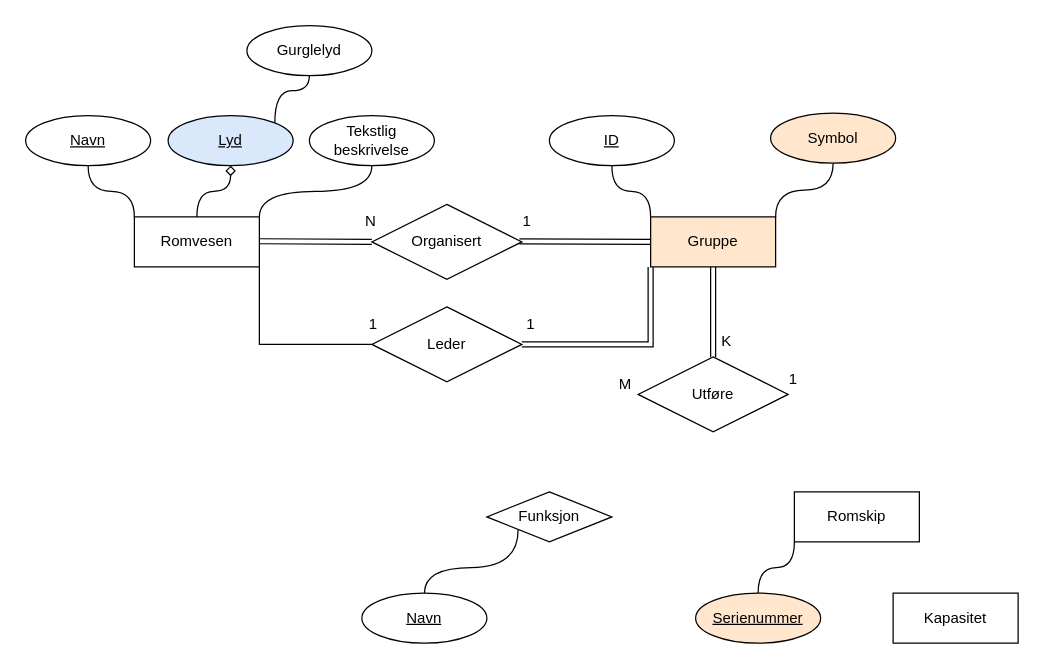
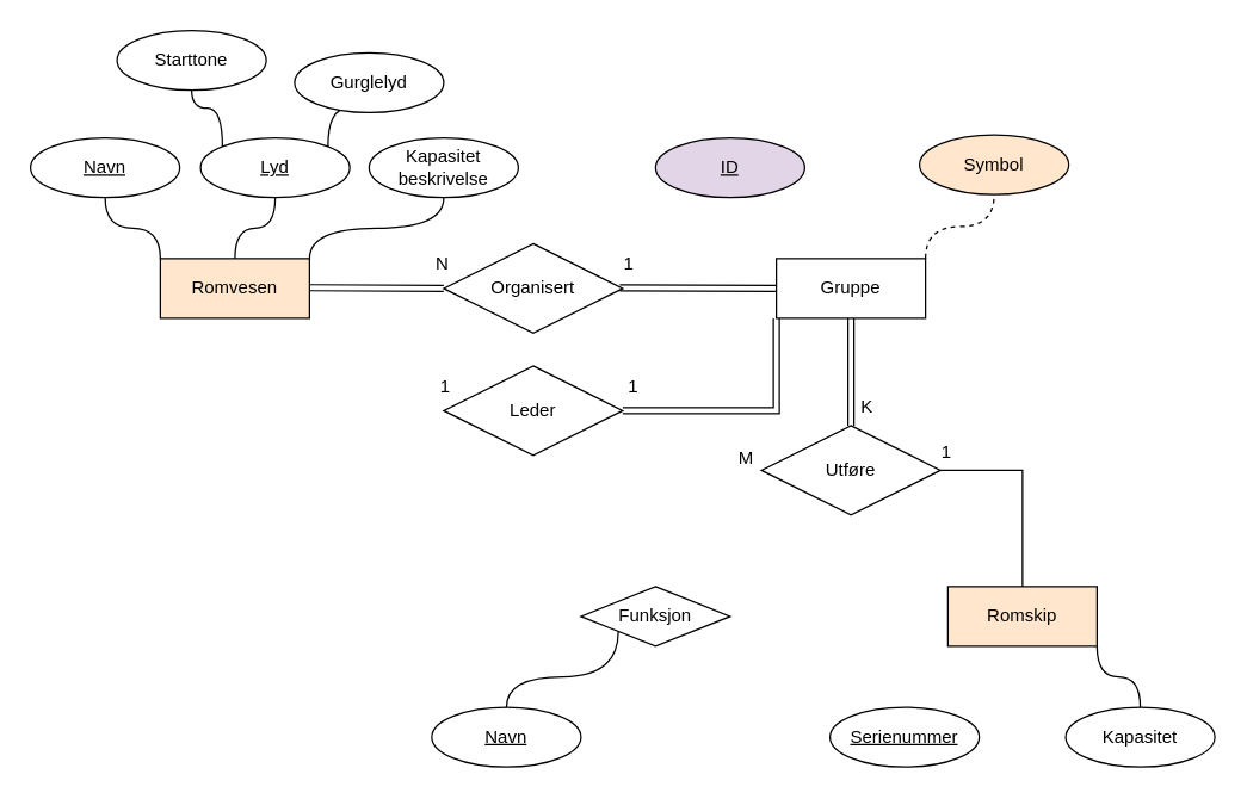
+ <mxCell id="11" value="Starttone" style="ellipse;whiteSpace=wrap;html=1;align=center;" vertex="1" parent="1"><mxGeometry x="78" y="20" width="100" height="40" as="geometry" /></mxCell>
- <mxCell id="12" value="Gurglelyd" style="ellipse;whiteSpace=wrap;html=1;align=center;" vertex="1" parent="1"><mxGeometry x="197" y="20" width="100" height="40" as="geometry" /></mxCell>
+ <mxCell id="12" value="Gurglelyd" style="ellipse;whiteSpace=wrap;html=1;align=center;" vertex="1" parent="1"><mxGeometry x="197" y="35" width="100" height="40" as="geometry" /></mxCell>
+ <mxCell id="8" style="edgeStyle=orthogonalEdgeStyle;rounded=0;orthogonalLoop=1;jettySize=auto;html=1;exitX=0;exitY=0;exitDx=0;exitDy=0;entryX=0.5;entryY=1;entryDx=0;entryDy=0;endArrow=none;endFill=0;curved=1;" edge="1" parent="1" source="10" target="11"><mxGeometry relative="1" as="geometry" /></mxCell>
- <mxCell id="10" value="Lyd" style="ellipse;whiteSpace=wrap;html=1;align=center;fontStyle=4;fillColor=#dae8fc;" vertex="1" parent="1"><mxGeometry x="134" y="92" width="100" height="40" as="geometry" /></mxCell>
+ <mxCell id="10" value="Lyd" style="ellipse;whiteSpace=wrap;html=1;align=center;fontStyle=4;" vertex="1" parent="1"><mxGeometry x="134" y="92" width="100" height="40" as="geometry" /></mxCell>
- <mxCell id="13" value="Tekstlig beskrivelse" style="ellipse;whiteSpace=wrap;html=1;align=center;" vertex="1" parent="1"><mxGeometry x="247" y="92" width="100" height="40" as="geometry" /></mxCell>
+ <mxCell id="13" value="Kapasitet beskrivelse" style="ellipse;whiteSpace=wrap;html=1;align=center;" vertex="1" parent="1"><mxGeometry x="247" y="92" width="100" height="40" as="geometry" /></mxCell>
- <mxCell id="24" value="ID" style="ellipse;whiteSpace=wrap;html=1;align=center;fontStyle=4;" vertex="1" parent="1"><mxGeometry x="439" y="92" width="100" height="40" as="geometry" /></mxCell>
+ <mxCell id="24" value="ID" style="ellipse;whiteSpace=wrap;html=1;align=center;fontStyle=4;fillColor=#e1d5e7;" vertex="1" parent="1"><mxGeometry x="439" y="92" width="100" height="40" as="geometry" /></mxCell>
- <mxCell id="3" style="edgeStyle=orthogonalEdgeStyle;rounded=0;orthogonalLoop=1;jettySize=auto;html=1;exitX=0.5;exitY=0;exitDx=0;exitDy=0;entryX=0.5;entryY=1;entryDx=0;entryDy=0;endArrow=diamond;endFill=0;curved=1;" edge="1" parent="1" source="6" target="10"><mxGeometry relative="1" as="geometry" /></mxCell>
+ <mxCell id="3" style="edgeStyle=orthogonalEdgeStyle;rounded=0;orthogonalLoop=1;jettySize=auto;html=1;exitX=0.5;exitY=0;exitDx=0;exitDy=0;entryX=0.5;entryY=1;entryDx=0;entryDy=0;endArrow=none;endFill=0;curved=1;" edge="1" parent="1" source="6" target="10"><mxGeometry relative="1" as="geometry" /></mxCell>
- <mxCell id="15" style="edgeStyle=orthogonalEdgeStyle;rounded=0;orthogonalLoop=1;jettySize=auto;html=1;exitX=1;exitY=0;exitDx=0;exitDy=0;entryX=0.5;entryY=1;entryDx=0;entryDy=0;endArrow=none;endFill=0;curved=1;" edge="1" parent="1" source="18" target="25"><mxGeometry relative="1" as="geometry" /></mxCell>
+ <mxCell id="15" style="edgeStyle=orthogonalEdgeStyle;rounded=0;orthogonalLoop=1;jettySize=auto;html=1;exitX=1;exitY=0;exitDx=0;exitDy=0;entryX=0.5;entryY=1;entryDx=0;entryDy=0;endArrow=none;endFill=0;curved=1;dashed=1;" edge="1" parent="1" source="18" target="25"><mxGeometry relative="1" as="geometry" /></mxCell>
- <mxCell id="14" style="edgeStyle=orthogonalEdgeStyle;rounded=0;orthogonalLoop=1;jettySize=auto;html=1;exitX=0;exitY=0;exitDx=0;exitDy=0;entryX=0.5;entryY=1;entryDx=0;entryDy=0;curved=1;endArrow=none;endFill=0;" edge="1" parent="1" source="18" target="24"><mxGeometry relative="1" as="geometry" /></mxCell>
- <mxCell id="6" value="Romvesen" style="whiteSpace=wrap;html=1;align=center;" vertex="1" parent="1"><mxGeometry x="107" y="173" width="100" height="40" as="geometry" /></mxCell>
+ <mxCell id="6" value="Romvesen" style="whiteSpace=wrap;html=1;align=center;fillColor=#ffe6cc;" vertex="1" parent="1"><mxGeometry x="107" y="173" width="100" height="40" as="geometry" /></mxCell>
- <mxCell id="18" value="Gruppe" style="whiteSpace=wrap;html=1;align=center;fillColor=#ffe6cc;" vertex="1" parent="1"><mxGeometry x="520" y="173" width="100" height="40" as="geometry" /></mxCell>
+ <mxCell id="18" value="Gruppe" style="whiteSpace=wrap;html=1;align=center;" vertex="1" parent="1"><mxGeometry x="520" y="173" width="100" height="40" as="geometry" /></mxCell>
- <mxCell id="5" style="edgeStyle=orthogonalEdgeStyle;rounded=0;orthogonalLoop=1;jettySize=auto;html=1;exitX=1;exitY=1;exitDx=0;exitDy=0;entryX=0;entryY=0.5;entryDx=0;entryDy=0;endArrow=none;endFill=0;" edge="1" parent="1" source="6" target="26"><mxGeometry relative="1" as="geometry" /></mxCell>
+ <mxCell id="31" style="edgeStyle=orthogonalEdgeStyle;rounded=0;orthogonalLoop=1;jettySize=auto;html=1;exitX=0.5;exitY=0;exitDx=0;exitDy=0;entryX=1;entryY=0.5;entryDx=0;entryDy=0;endArrow=none;endFill=0;" edge="1" parent="1" source="32" target="38"><mxGeometry relative="1" as="geometry" /></mxCell>
- <mxCell id="32" value="Romskip" style="whiteSpace=wrap;html=1;align=center;" vertex="1" parent="1"><mxGeometry x="635" y="393" width="100" height="40" as="geometry" /></mxCell>
+ <mxCell id="32" value="Romskip" style="whiteSpace=wrap;html=1;align=center;fillColor=#ffe6cc;" vertex="1" parent="1"><mxGeometry x="635" y="393" width="100" height="40" as="geometry" /></mxCell>
- <mxCell id="29" style="edgeStyle=orthogonalEdgeStyle;rounded=0;orthogonalLoop=1;jettySize=auto;html=1;exitX=0;exitY=1;exitDx=0;exitDy=0;entryX=0.5;entryY=0;entryDx=0;entryDy=0;endArrow=none;endFill=0;curved=1;" edge="1" parent="1" source="32" target="33"><mxGeometry relative="1" as="geometry" /></mxCell>
+ <mxCell id="30" style="edgeStyle=orthogonalEdgeStyle;rounded=0;orthogonalLoop=1;jettySize=auto;html=1;exitX=1;exitY=1;exitDx=0;exitDy=0;endArrow=none;endFill=0;curved=1;" edge="1" parent="1" source="32" target="34"><mxGeometry relative="1" as="geometry" /></mxCell>
- <mxCell id="33" value="Serienummer" style="ellipse;whiteSpace=wrap;html=1;align=center;fontStyle=4;fillColor=#ffe6cc;" vertex="1" parent="1"><mxGeometry x="556" y="474" width="100" height="40" as="geometry" /></mxCell>
+ <mxCell id="33" value="Serienummer" style="ellipse;whiteSpace=wrap;html=1;align=center;fontStyle=4;" vertex="1" parent="1"><mxGeometry x="556" y="474" width="100" height="40" as="geometry" /></mxCell>
- <mxCell id="34" value="Kapasitet" style="whiteSpace=wrap;html=1;align=center;rounded=0;" vertex="1" parent="1"><mxGeometry x="714" y="474" width="100" height="40" as="geometry" /></mxCell>
+ <mxCell id="34" value="Kapasitet" style="ellipse;whiteSpace=wrap;html=1;align=center;" vertex="1" parent="1"><mxGeometry x="714" y="474" width="100" height="40" as="geometry" /></mxCell>
